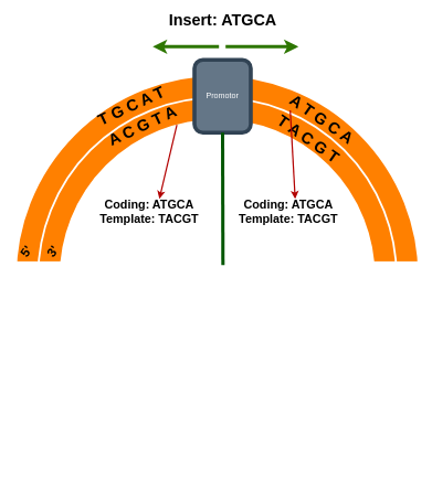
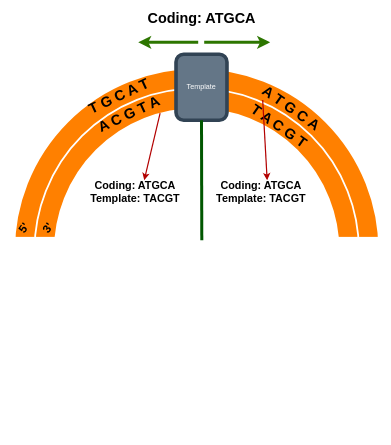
- <mxCell id="7" value="&lt;font style=&quot;font-size: 24px&quot;&gt;&lt;b&gt;Insert: ATGCA&lt;/b&gt;&lt;/font&gt;" style="text;html=1;strokeColor=none;fillColor=none;align=center;verticalAlign=middle;whiteSpace=wrap;rounded=0;" vertex="1" parent="1"><mxGeometry x="240.5" y="20" width="190" height="20" as="geometry" /></mxCell>
+ <mxCell id="7" value="&lt;font style=&quot;font-size: 24px&quot;&gt;&lt;b&gt;Coding: ATGCA&lt;/b&gt;&lt;/font&gt;" style="text;html=1;strokeColor=none;fillColor=none;align=center;verticalAlign=middle;whiteSpace=wrap;rounded=0;" vertex="1" parent="1"><mxGeometry x="240.5" y="20" width="190" height="20" as="geometry" /></mxCell>
- <mxCell id="4" value="Promotor" style="rounded=1;whiteSpace=wrap;html=1;strokeColor=#314354;strokeWidth=6;fillColor=#647687;fontColor=#ffffff;" vertex="1" parent="1"><mxGeometry x="293" y="90" width="85" height="110" as="geometry" /></mxCell>
+ <mxCell id="4" value="Template" style="rounded=1;whiteSpace=wrap;html=1;strokeColor=#314354;strokeWidth=6;fillColor=#647687;fontColor=#ffffff;" vertex="1" parent="1"><mxGeometry x="293" y="90" width="85" height="110" as="geometry" /></mxCell>
